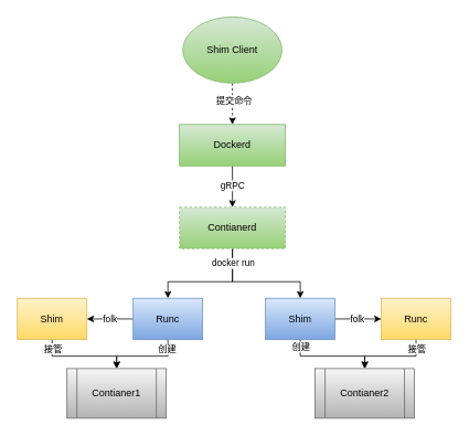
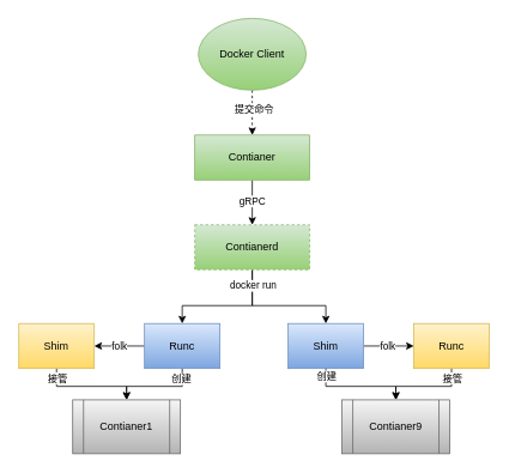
- <mxCell id="4" value="Shim Client" style="ellipse;whiteSpace=wrap;html=1;fillColor=#d5e8d4;gradientColor=#97d077;strokeColor=#82b366;" vertex="1" parent="1"><mxGeometry x="220" y="20" width="120" height="80" as="geometry" /></mxCell>
+ <mxCell id="4" value="Docker Client" style="ellipse;whiteSpace=wrap;html=1;fillColor=#d5e8d4;gradientColor=#97d077;strokeColor=#82b366;" vertex="1" parent="1"><mxGeometry x="220" y="20" width="120" height="80" as="geometry" /></mxCell>
- <mxCell id="7" value="Dockerd" style="whiteSpace=wrap;html=1;fillColor=#d5e8d4;gradientColor=#97d077;strokeColor=#82b366;" vertex="1" parent="1"><mxGeometry x="216" y="150" width="128" height="50" as="geometry" /></mxCell>
+ <mxCell id="7" value="Contianer" style="whiteSpace=wrap;html=1;fillColor=#d5e8d4;gradientColor=#97d077;strokeColor=#82b366;" vertex="1" parent="1"><mxGeometry x="216" y="150" width="128" height="50" as="geometry" /></mxCell>
- <mxCell id="29" value="Contianer2" style="shape=process;whiteSpace=wrap;html=1;backgroundOutline=1;fillColor=#f5f5f5;gradientColor=#b3b3b3;strokeColor=#666666;" vertex="1" parent="1"><mxGeometry x="380" y="445" width="120" height="60" as="geometry" /></mxCell>
+ <mxCell id="29" value="Contianer9" style="shape=process;whiteSpace=wrap;html=1;backgroundOutline=1;fillColor=#f5f5f5;gradientColor=#b3b3b3;strokeColor=#666666;" vertex="1" parent="1"><mxGeometry x="380" y="445" width="120" height="60" as="geometry" /></mxCell>
